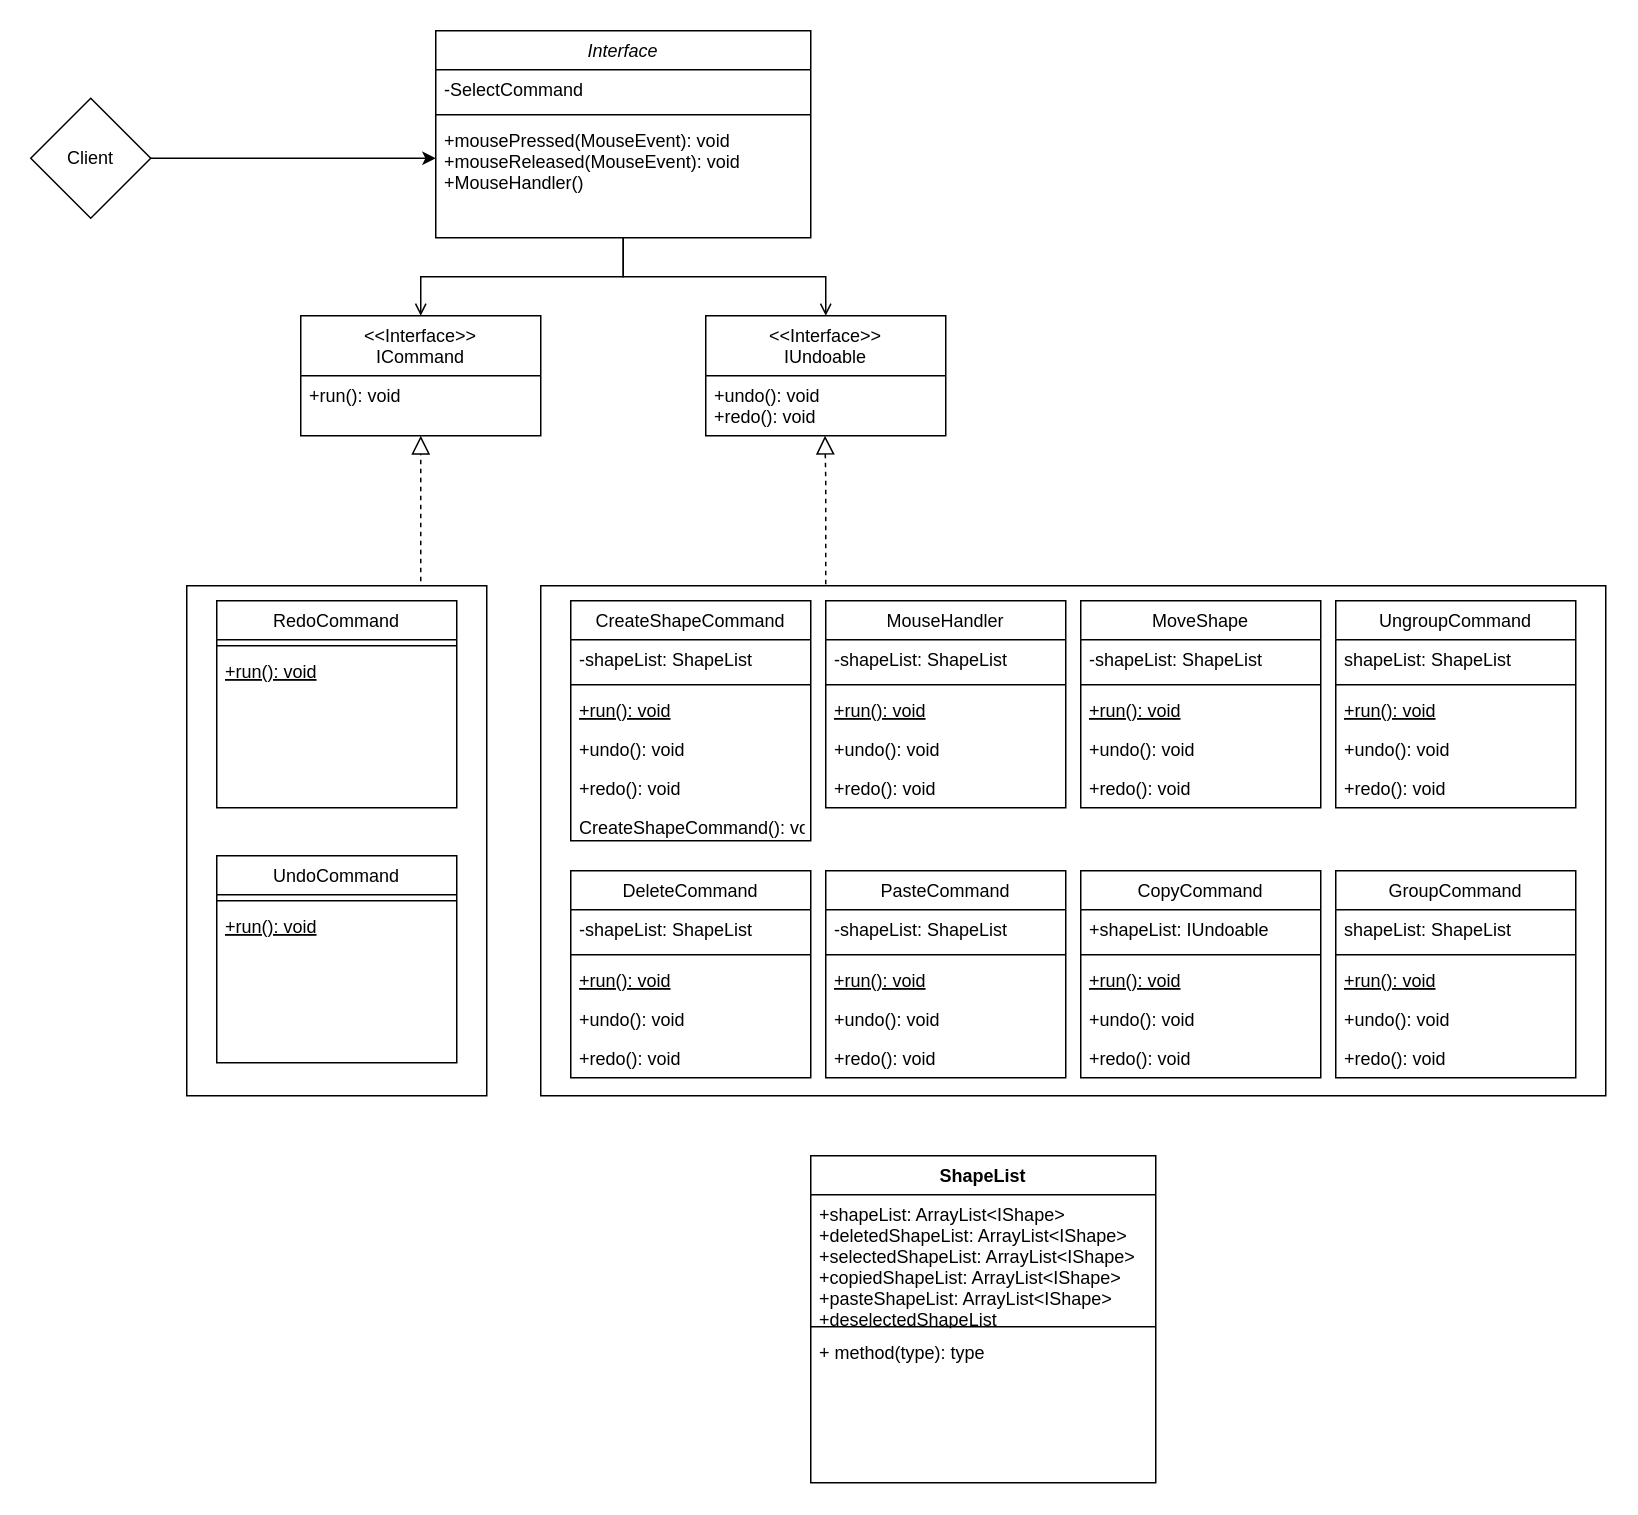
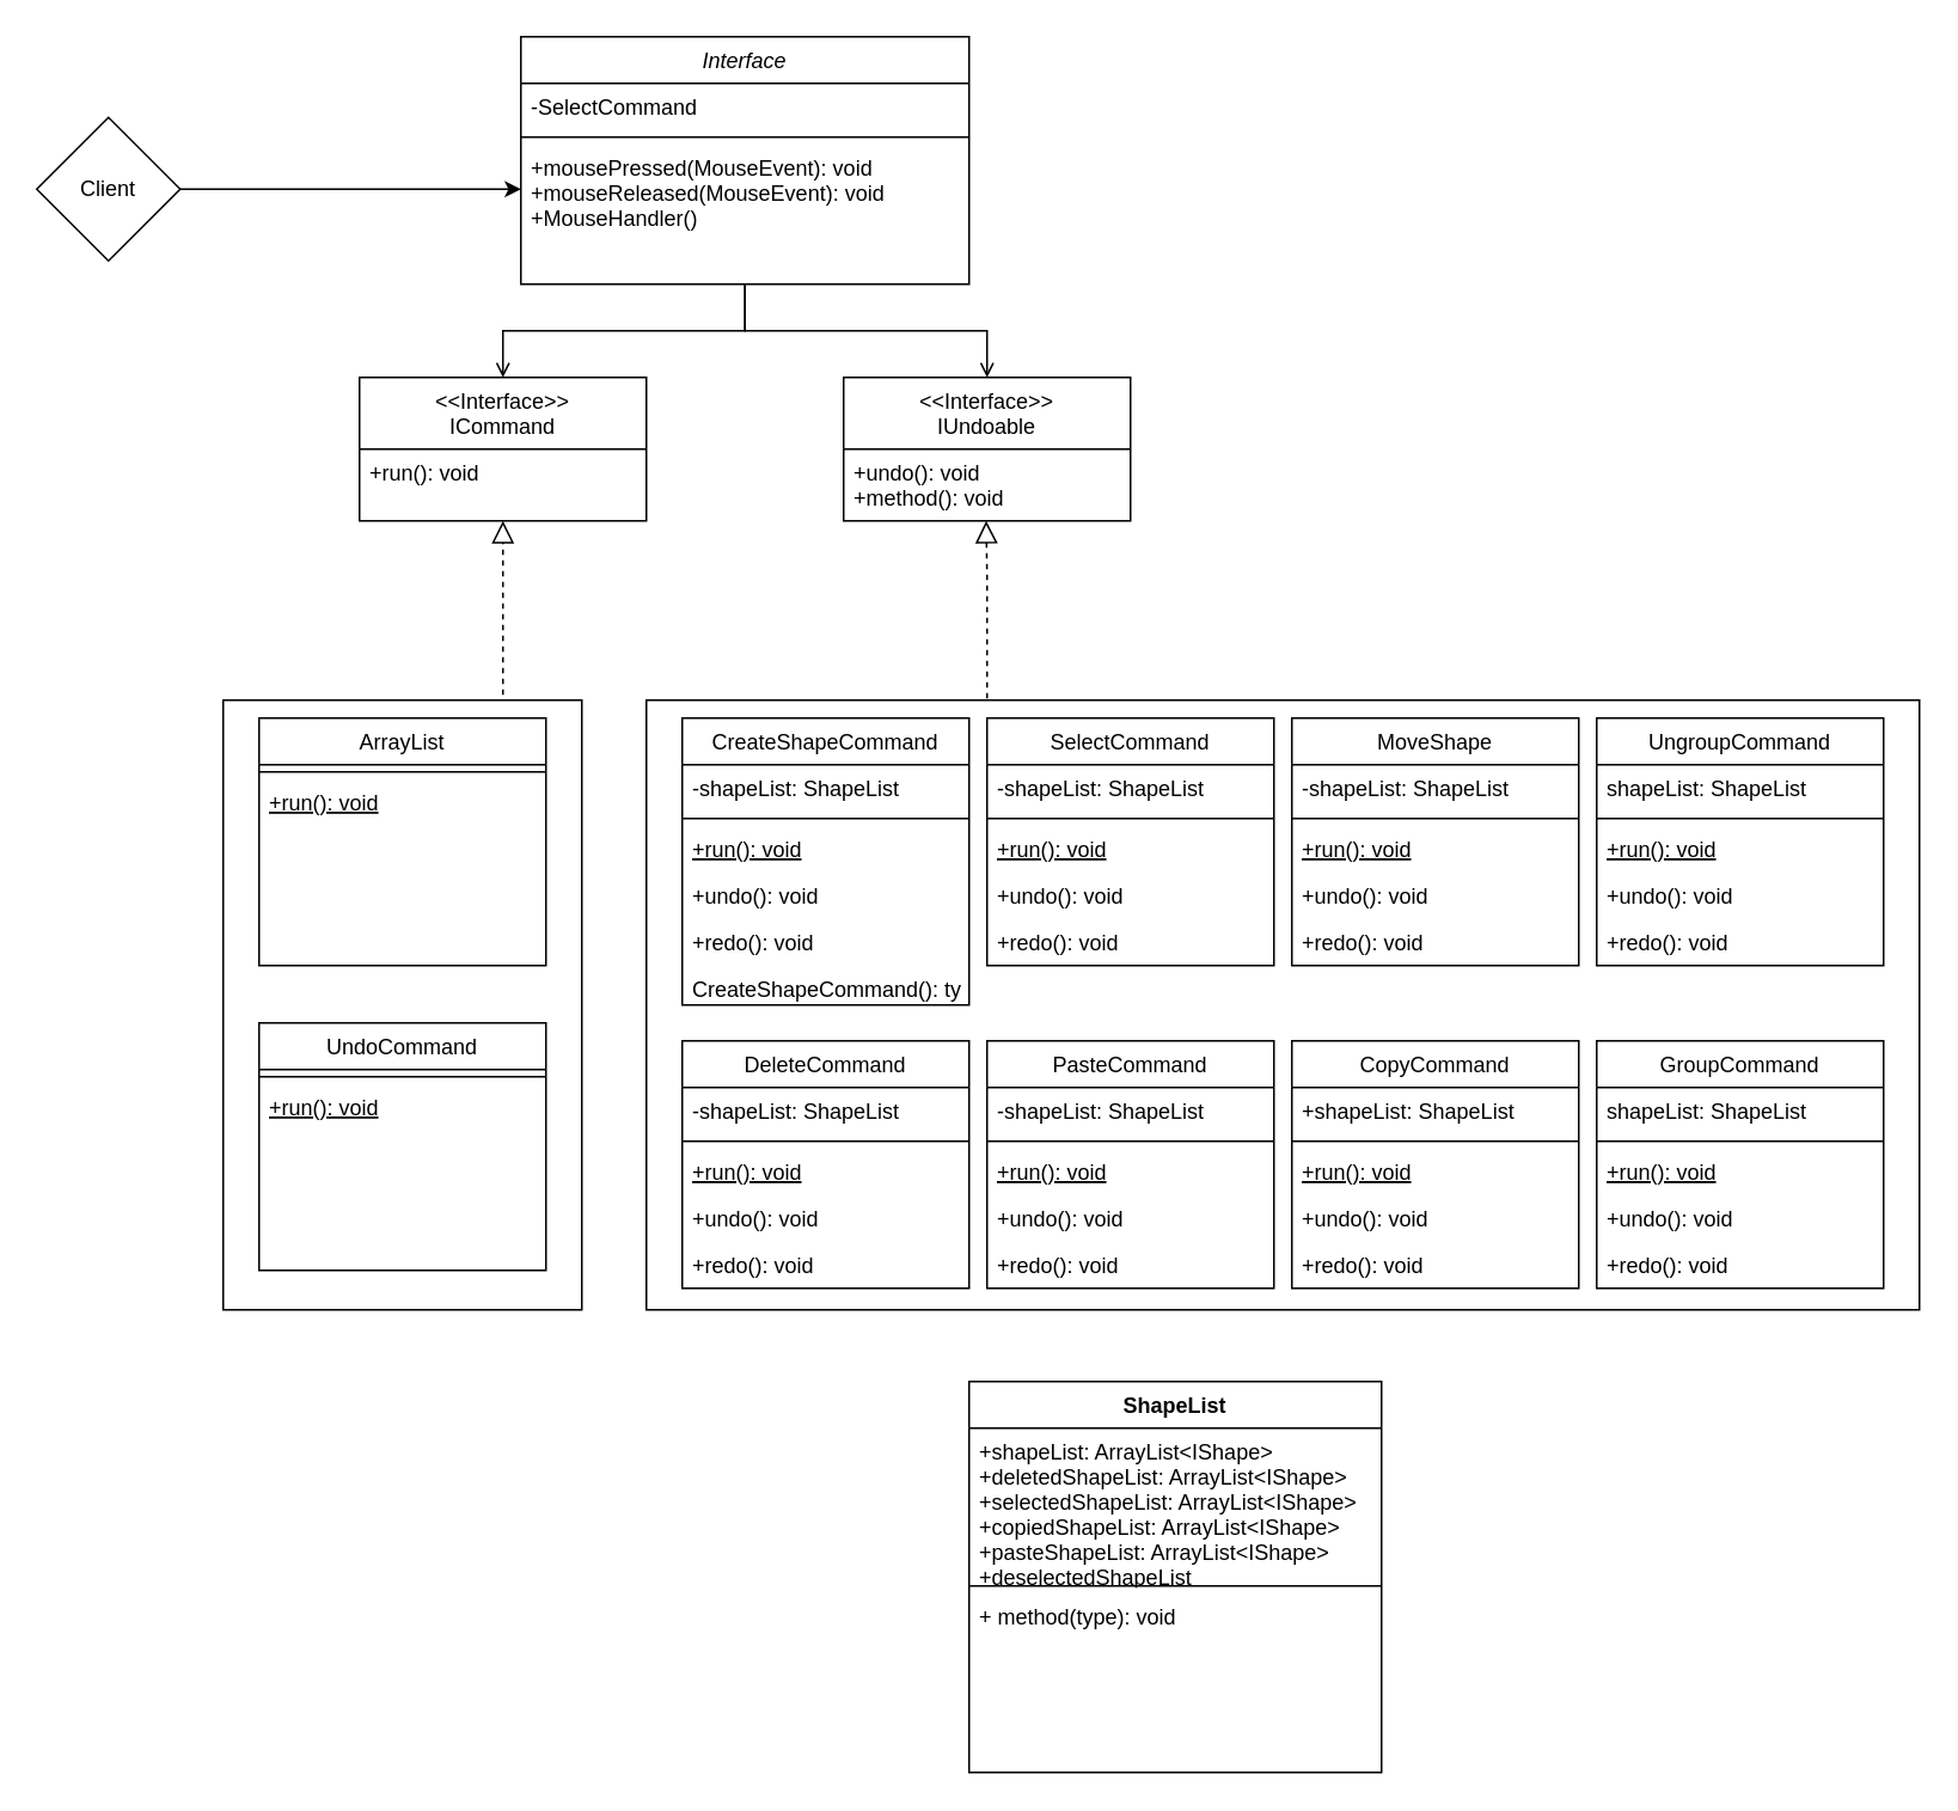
- <mxCell id="8" value="+undo(): void&#10;+redo(): void" style="text;align=left;verticalAlign=top;spacingLeft=4;spacingRight=4;overflow=hidden;rotatable=0;points=[[0,0.5],[1,0.5]];portConstraint=eastwest;" vertex="1" parent="7"><mxGeometry y="40" width="160" height="40" as="geometry" /></mxCell>
+ <mxCell id="8" value="+undo(): void&#10;+method(): void" style="text;align=left;verticalAlign=top;spacingLeft=4;spacingRight=4;overflow=hidden;rotatable=0;points=[[0,0.5],[1,0.5]];portConstraint=eastwest;" vertex="1" parent="7"><mxGeometry y="40" width="160" height="40" as="geometry" /></mxCell>
- <mxCell id="67" value="RedoCommand" style="swimlane;fontStyle=0;align=center;verticalAlign=top;childLayout=stackLayout;horizontal=1;startSize=26;horizontalStack=0;resizeParent=1;resizeLast=0;collapsible=1;marginBottom=0;rounded=0;shadow=0;strokeWidth=1;" vertex="1" parent="1"><mxGeometry x="144" y="400" width="160" height="138" as="geometry"><mxRectangle x="130" y="380" width="160" height="26" as="alternateBounds" /></mxGeometry></mxCell>
+ <mxCell id="67" value="ArrayList" style="swimlane;fontStyle=0;align=center;verticalAlign=top;childLayout=stackLayout;horizontal=1;startSize=26;horizontalStack=0;resizeParent=1;resizeLast=0;collapsible=1;marginBottom=0;rounded=0;shadow=0;strokeWidth=1;" vertex="1" parent="1"><mxGeometry x="144" y="400" width="160" height="138" as="geometry"><mxRectangle x="130" y="380" width="160" height="26" as="alternateBounds" /></mxGeometry></mxCell>
- <mxCell id="25" value="MouseHandler" style="swimlane;fontStyle=0;align=center;verticalAlign=top;childLayout=stackLayout;horizontal=1;startSize=26;horizontalStack=0;resizeParent=1;resizeLast=0;collapsible=1;marginBottom=0;rounded=0;shadow=0;strokeWidth=1;" vertex="1" parent="1"><mxGeometry x="550" y="400" width="160" height="138" as="geometry"><mxRectangle x="130" y="380" width="160" height="26" as="alternateBounds" /></mxGeometry></mxCell>
+ <mxCell id="25" value="SelectCommand" style="swimlane;fontStyle=0;align=center;verticalAlign=top;childLayout=stackLayout;horizontal=1;startSize=26;horizontalStack=0;resizeParent=1;resizeLast=0;collapsible=1;marginBottom=0;rounded=0;shadow=0;strokeWidth=1;" vertex="1" parent="1"><mxGeometry x="550" y="400" width="160" height="138" as="geometry"><mxRectangle x="130" y="380" width="160" height="26" as="alternateBounds" /></mxGeometry></mxCell>
- <mxCell id="6" value="CreateShapeCommand(): void" style="text;align=left;verticalAlign=top;spacingLeft=4;spacingRight=4;overflow=hidden;rotatable=0;points=[[0,0.5],[1,0.5]];portConstraint=eastwest;" vertex="1" parent="1"><mxGeometry x="380" y="538" width="160" height="26" as="geometry" /></mxCell>
+ <mxCell id="6" value="CreateShapeCommand(): type" style="text;align=left;verticalAlign=top;spacingLeft=4;spacingRight=4;overflow=hidden;rotatable=0;points=[[0,0.5],[1,0.5]];portConstraint=eastwest;" vertex="1" parent="1"><mxGeometry x="380" y="538" width="160" height="26" as="geometry" /></mxCell>
- <mxCell id="62" value="+shapeList: IUndoable" style="text;align=left;verticalAlign=top;spacingLeft=4;spacingRight=4;overflow=hidden;rotatable=0;points=[[0,0.5],[1,0.5]];portConstraint=eastwest;" vertex="1" parent="61"><mxGeometry y="26" width="160" height="26" as="geometry" /></mxCell>
+ <mxCell id="62" value="+shapeList: ShapeList" style="text;align=left;verticalAlign=top;spacingLeft=4;spacingRight=4;overflow=hidden;rotatable=0;points=[[0,0.5],[1,0.5]];portConstraint=eastwest;" vertex="1" parent="61"><mxGeometry y="26" width="160" height="26" as="geometry" /></mxCell>
- <mxCell id="76" value="+ method(type): type" style="text;strokeColor=none;fillColor=none;align=left;verticalAlign=top;spacingLeft=4;spacingRight=4;overflow=hidden;rotatable=0;points=[[0,0.5],[1,0.5]];portConstraint=eastwest;" vertex="1" parent="73"><mxGeometry y="118" width="230" height="100" as="geometry" /></mxCell>
+ <mxCell id="76" value="+ method(type): void" style="text;strokeColor=none;fillColor=none;align=left;verticalAlign=top;spacingLeft=4;spacingRight=4;overflow=hidden;rotatable=0;points=[[0,0.5],[1,0.5]];portConstraint=eastwest;" vertex="1" parent="73"><mxGeometry y="118" width="230" height="100" as="geometry" /></mxCell>
